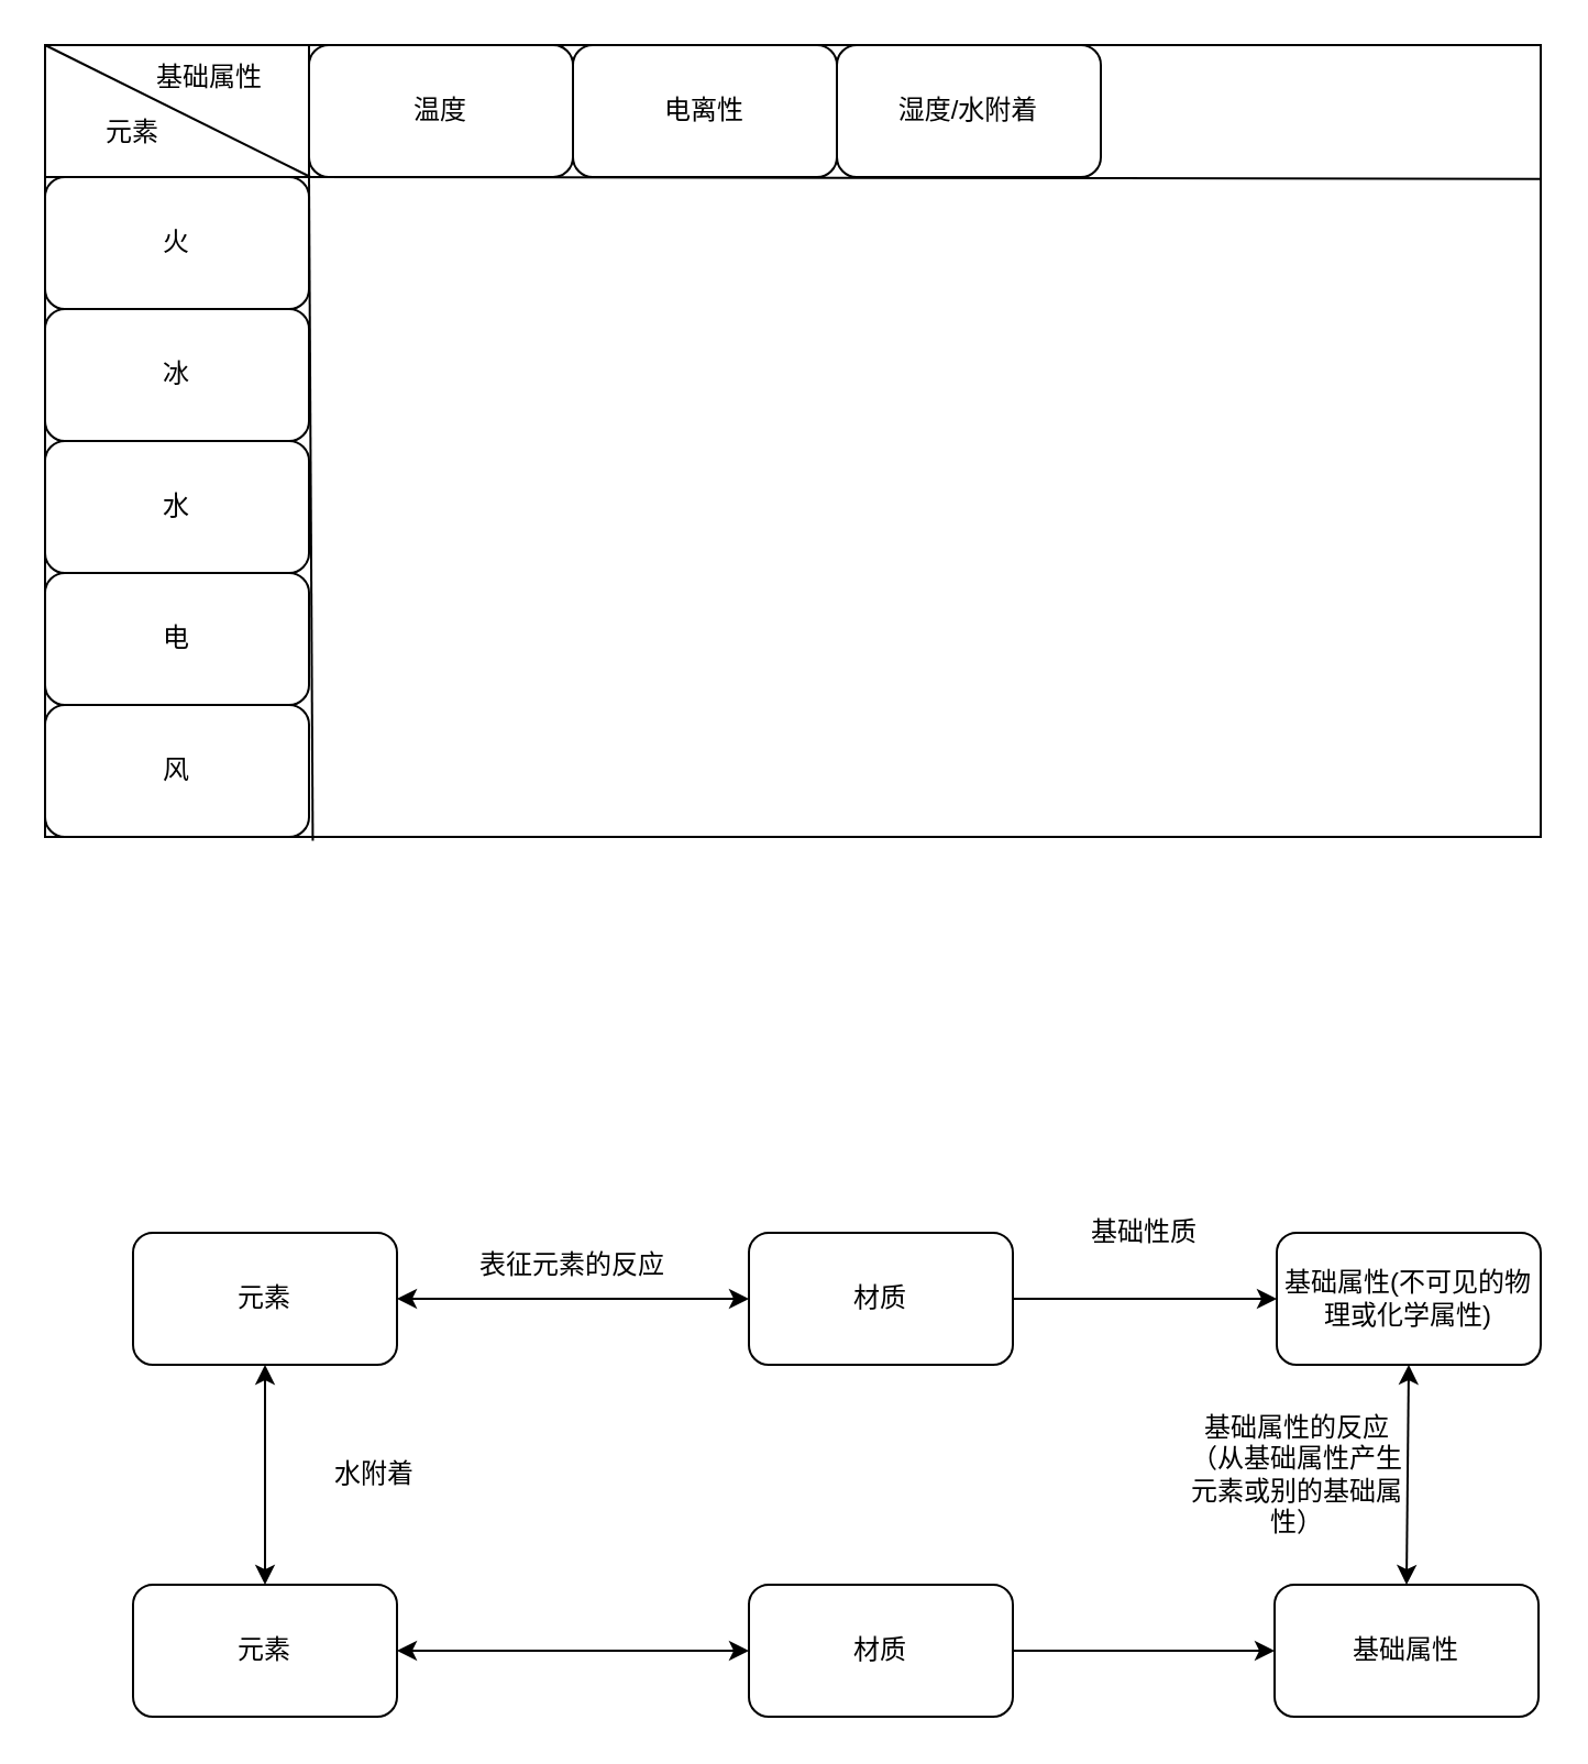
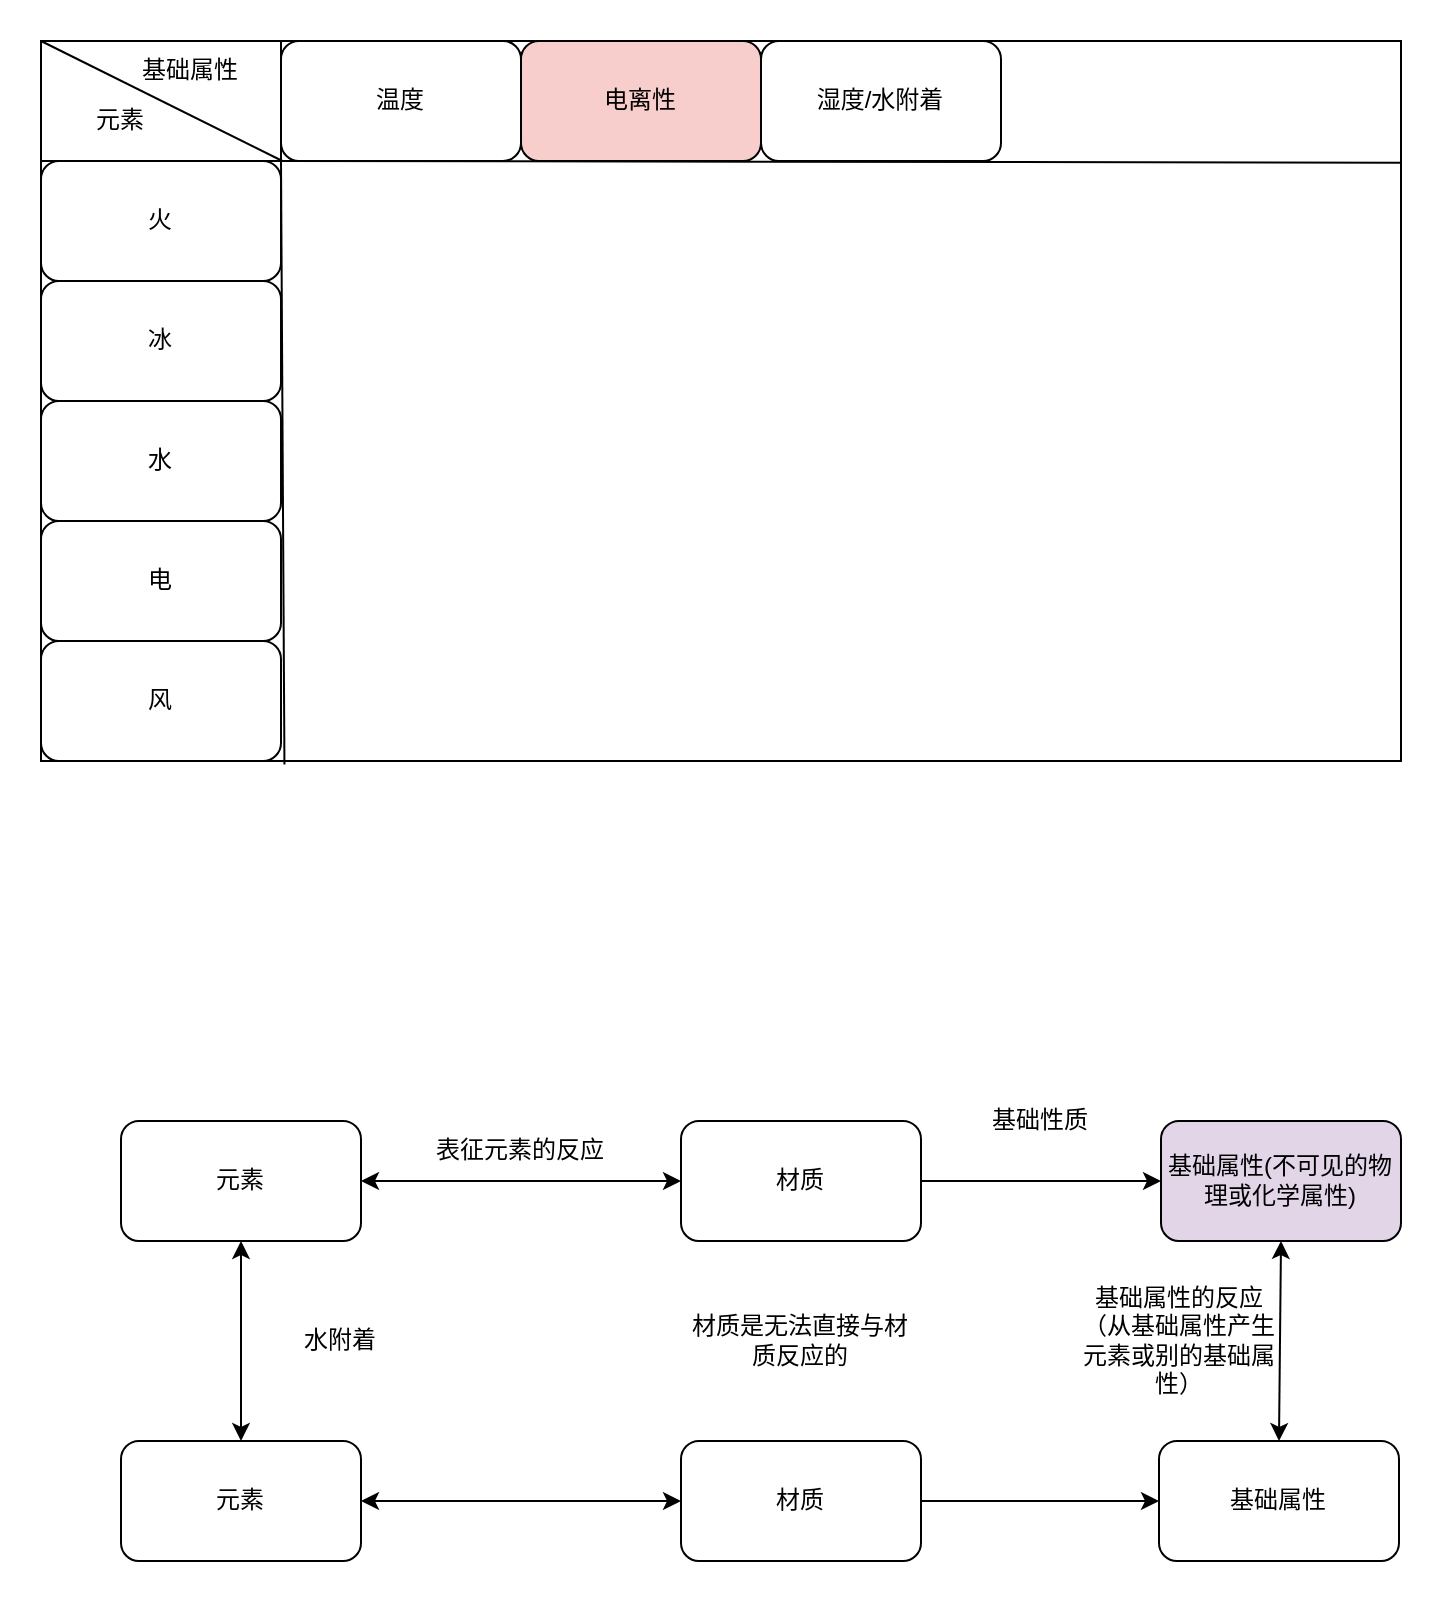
- <mxCell id="15" value="电离性" style="rounded=1;whiteSpace=wrap;html=1;" parent="1" vertex="1"><mxGeometry x="260" y="20" width="120" height="60" as="geometry" /></mxCell>
+ <mxCell id="15" value="电离性" style="rounded=1;whiteSpace=wrap;html=1;fillColor=#f8cecc;" parent="1" vertex="1"><mxGeometry x="260" y="20" width="120" height="60" as="geometry" /></mxCell>
- <mxCell id="26" value="基础属性(不可见的物理或化学属性)" style="rounded=1;whiteSpace=wrap;html=1;" parent="1" vertex="1"><mxGeometry x="580" y="560" width="120" height="60" as="geometry" /></mxCell>
+ <mxCell id="26" value="基础属性(不可见的物理或化学属性)" style="rounded=1;whiteSpace=wrap;html=1;fillColor=#e1d5e7;" parent="1" vertex="1"><mxGeometry x="580" y="560" width="120" height="60" as="geometry" /></mxCell>
+ <mxCell id="33" value="材质是无法直接与材质反应的" style="text;html=1;strokeColor=none;fillColor=none;align=center;verticalAlign=middle;whiteSpace=wrap;rounded=0;" parent="1" vertex="1"><mxGeometry x="340" y="640" width="120" height="60" as="geometry" /></mxCell>
